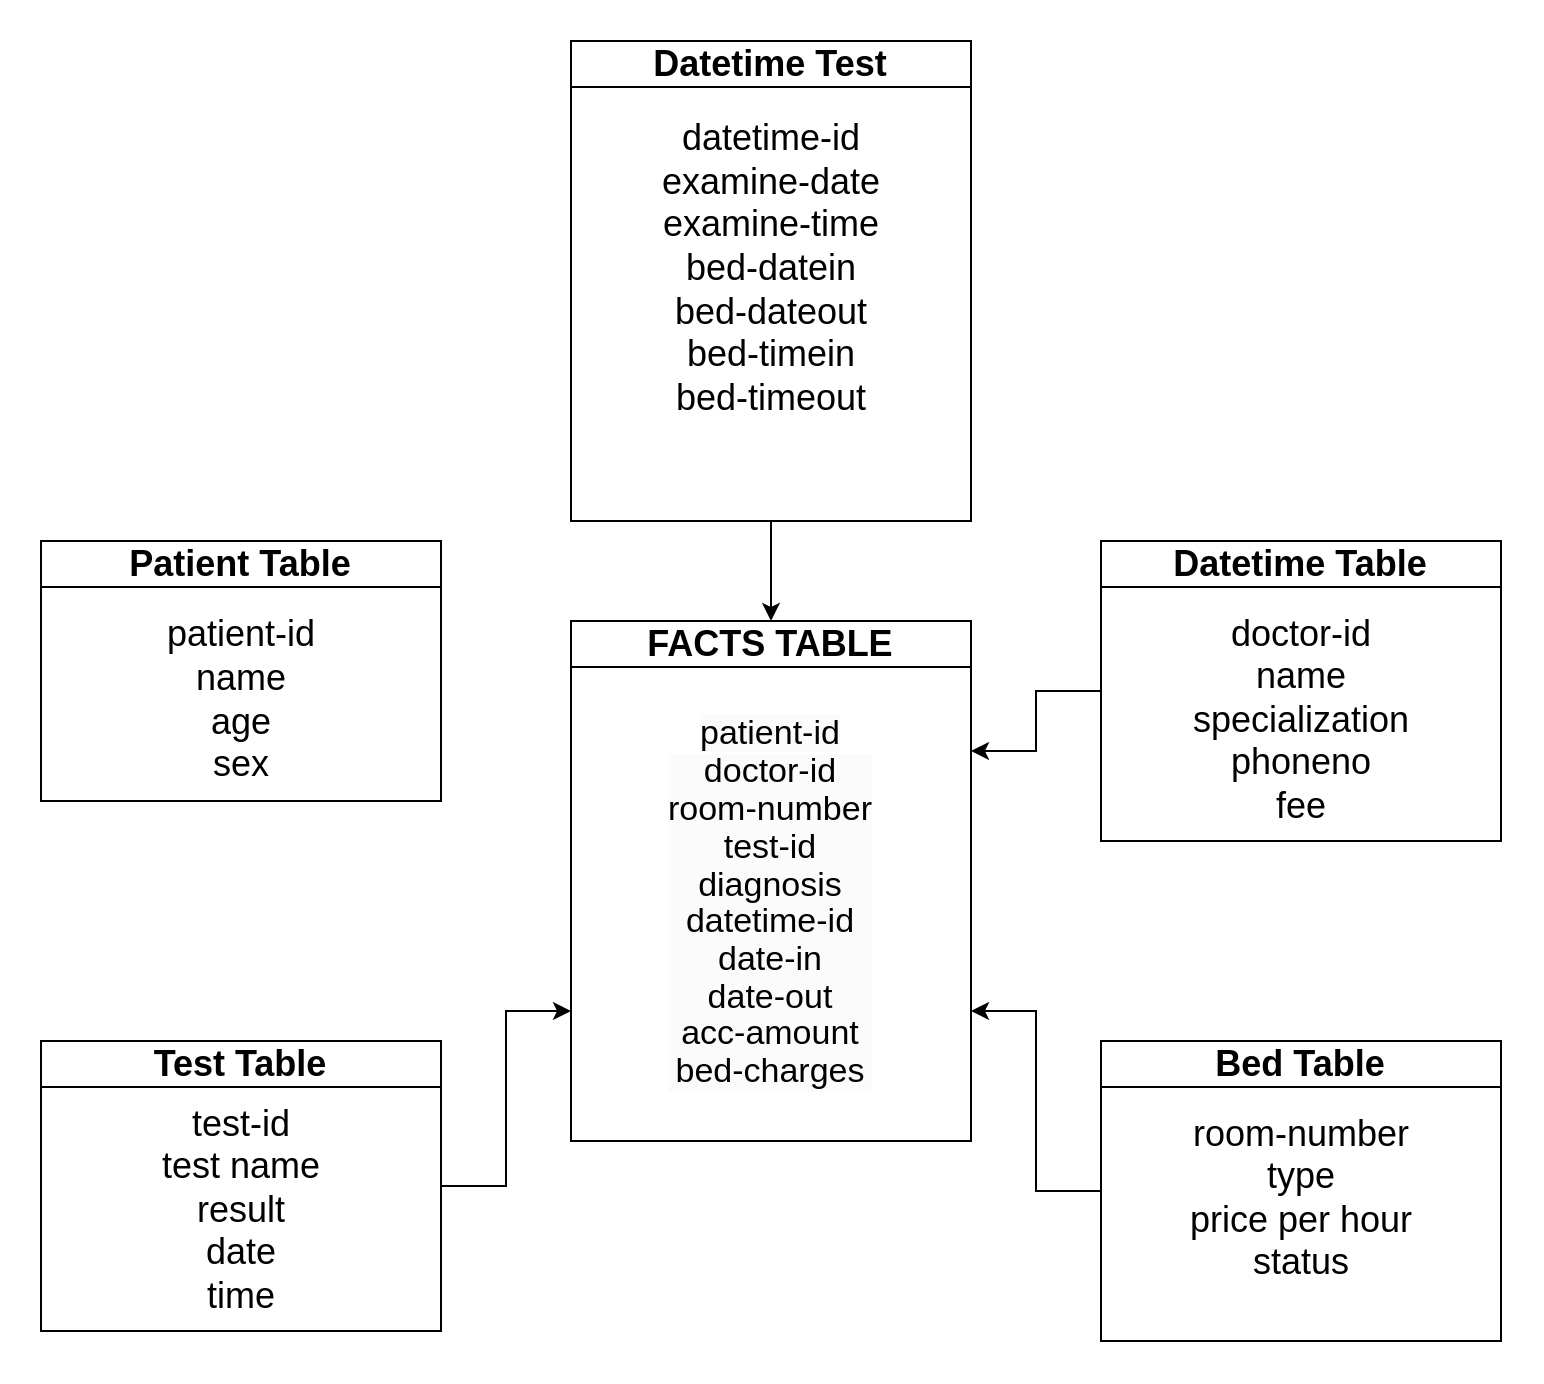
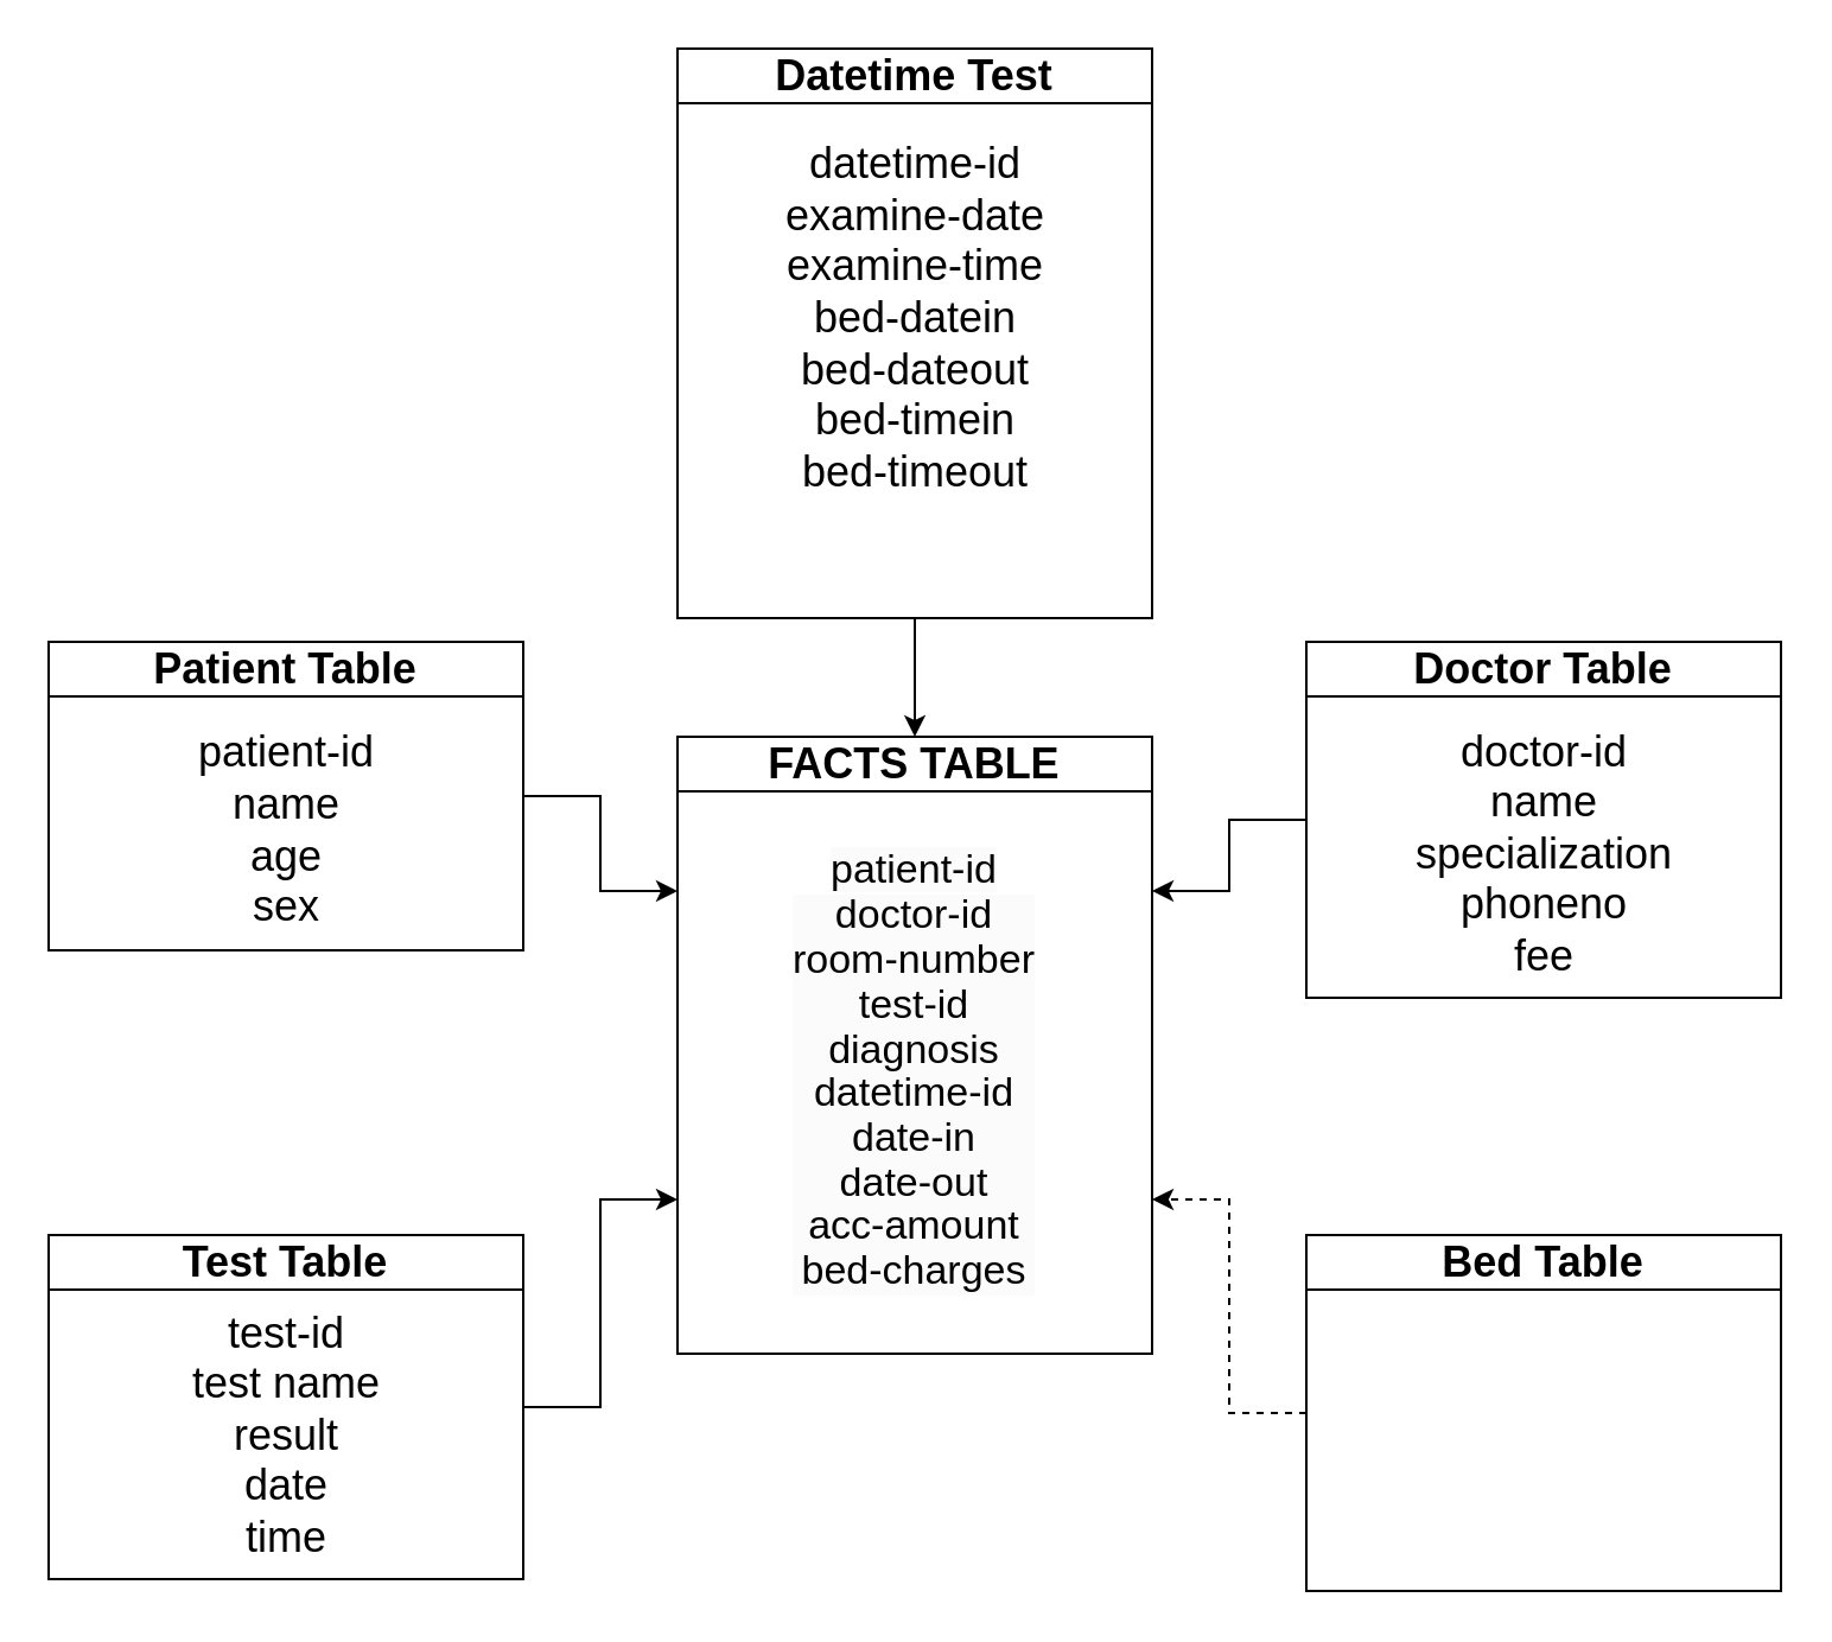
- <mxCell id="14" value="Datetime Table" style="swimlane;whiteSpace=wrap;html=1;fontSize=18;" vertex="1" parent="1"><mxGeometry x="550" y="270" width="200" height="150" as="geometry" /></mxCell>
+ <mxCell id="14" value="Doctor Table" style="swimlane;whiteSpace=wrap;html=1;fontSize=18;" vertex="1" parent="1"><mxGeometry x="550" y="270" width="200" height="150" as="geometry" /></mxCell>
+ <mxCell id="10" style="edgeStyle=orthogonalEdgeStyle;rounded=0;orthogonalLoop=1;jettySize=auto;html=1;exitX=1;exitY=0.5;exitDx=0;exitDy=0;entryX=0;entryY=0.25;entryDx=0;entryDy=0;" edge="1" parent="1" source="11" target="2"><mxGeometry relative="1" as="geometry" /></mxCell>
- <mxCell id="4" style="edgeStyle=orthogonalEdgeStyle;rounded=0;orthogonalLoop=1;jettySize=auto;html=1;exitX=0;exitY=0.5;exitDx=0;exitDy=0;entryX=1;entryY=0.75;entryDx=0;entryDy=0;" edge="1" parent="1" source="5" target="2"><mxGeometry relative="1" as="geometry" /></mxCell>
+ <mxCell id="4" style="edgeStyle=orthogonalEdgeStyle;rounded=0;orthogonalLoop=1;jettySize=auto;html=1;exitX=0;exitY=0.5;exitDx=0;exitDy=0;entryX=1;entryY=0.75;entryDx=0;entryDy=0;dashed=1;" edge="1" parent="1" source="5" target="2"><mxGeometry relative="1" as="geometry" /></mxCell>
- <mxCell id="6" value="&lt;font&gt;room-number&lt;/font&gt;&lt;div&gt;&lt;font&gt;type&lt;/font&gt;&lt;/div&gt;&lt;div&gt;&lt;font&gt;price per hour&lt;/font&gt;&lt;/div&gt;&lt;div&gt;&lt;font&gt;status&lt;/font&gt;&lt;/div&gt;&lt;div&gt;&lt;div style=&quot;&quot;&gt;&lt;br&gt;&lt;/div&gt;&lt;/div&gt;" style="text;html=1;align=center;verticalAlign=middle;resizable=0;points=[];autosize=1;strokeColor=none;fillColor=none;fontSize=18;" vertex="1" parent="5"><mxGeometry x="35" y="30" width="130" height="120" as="geometry" /></mxCell>
